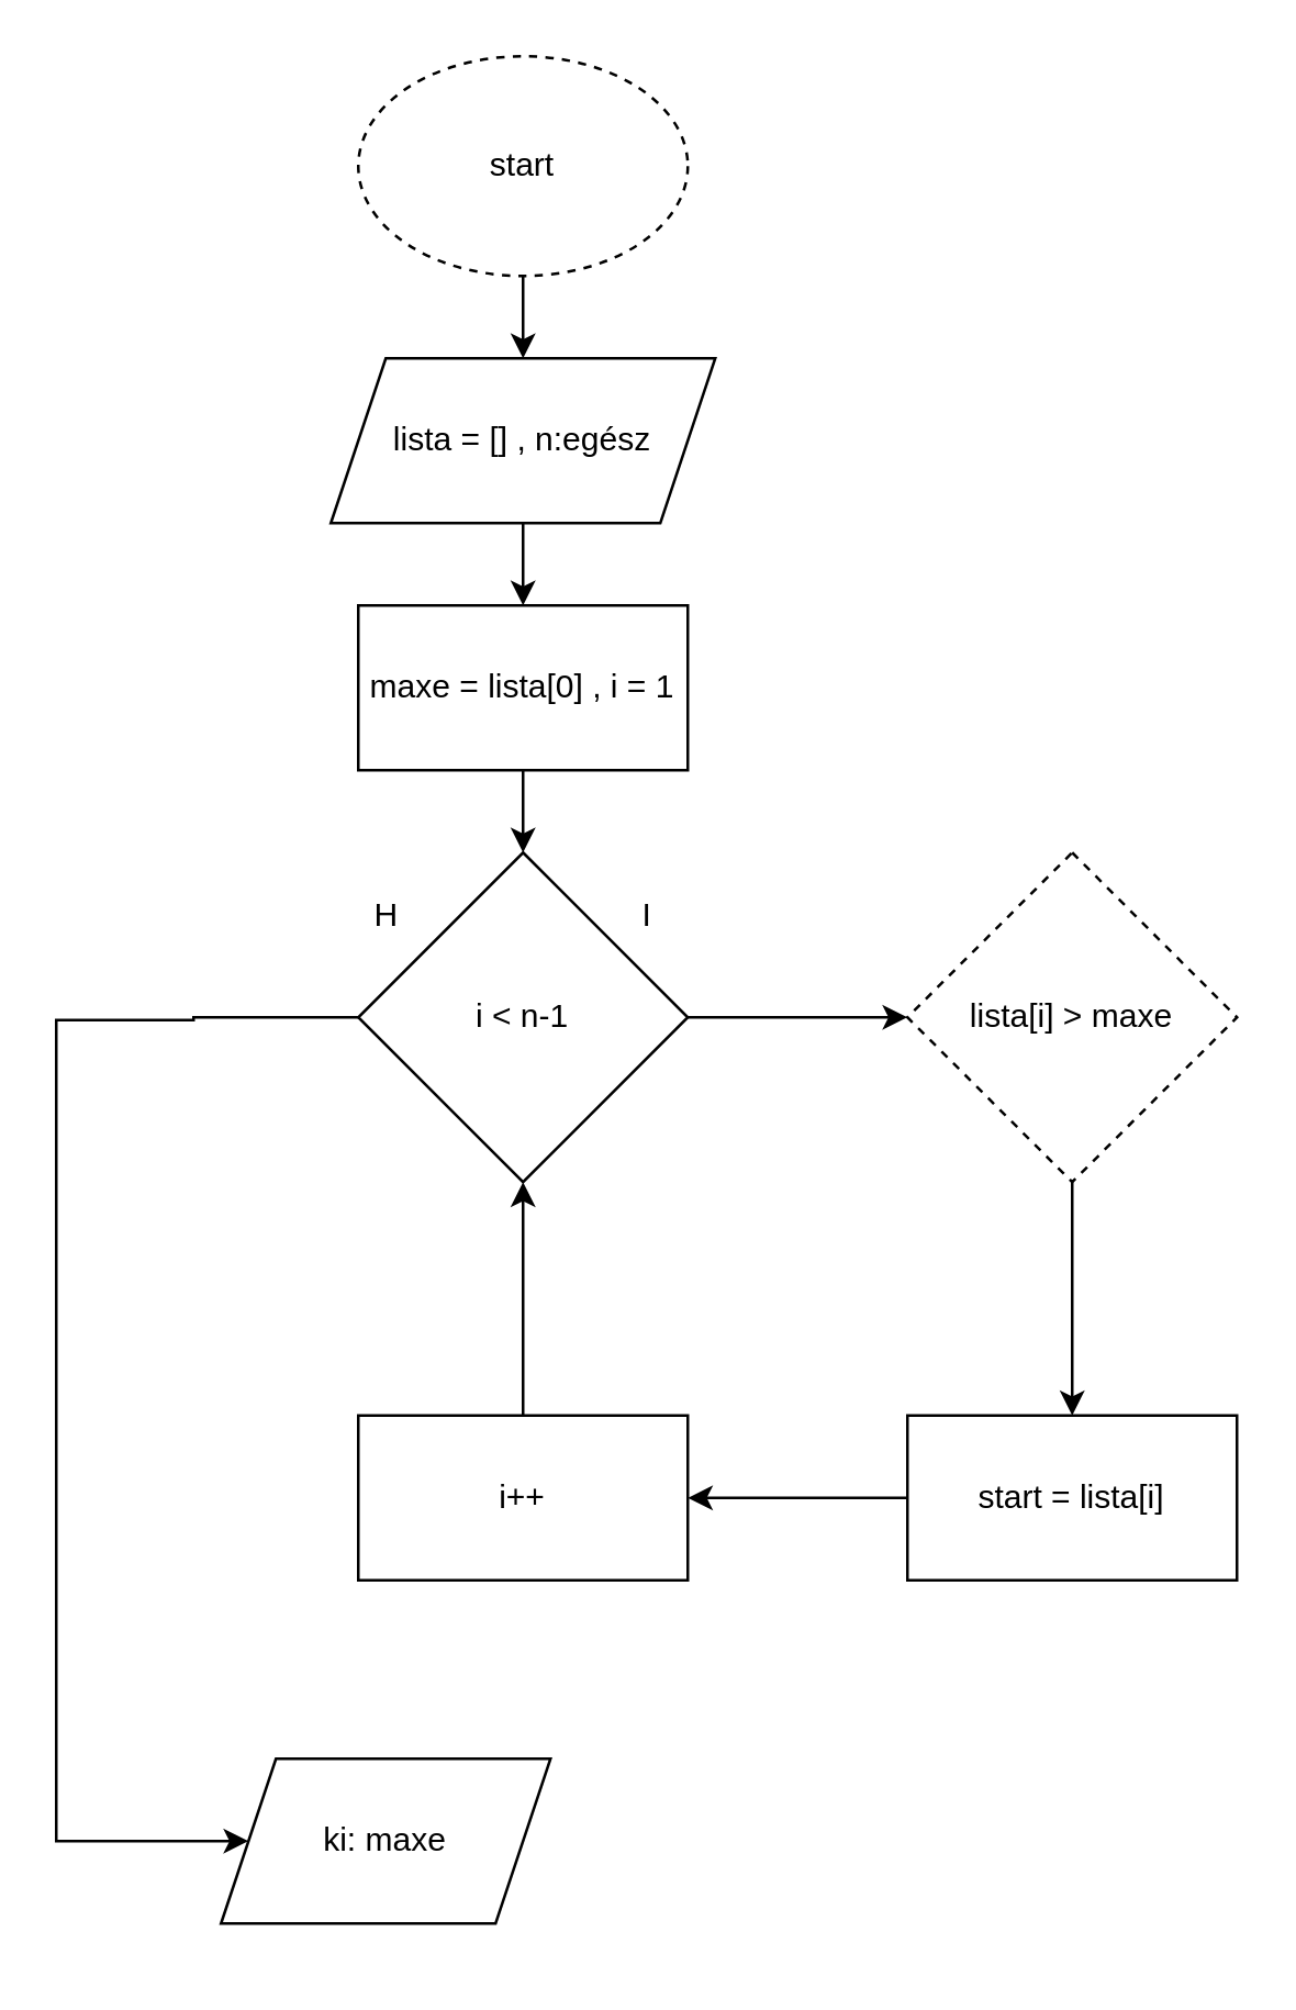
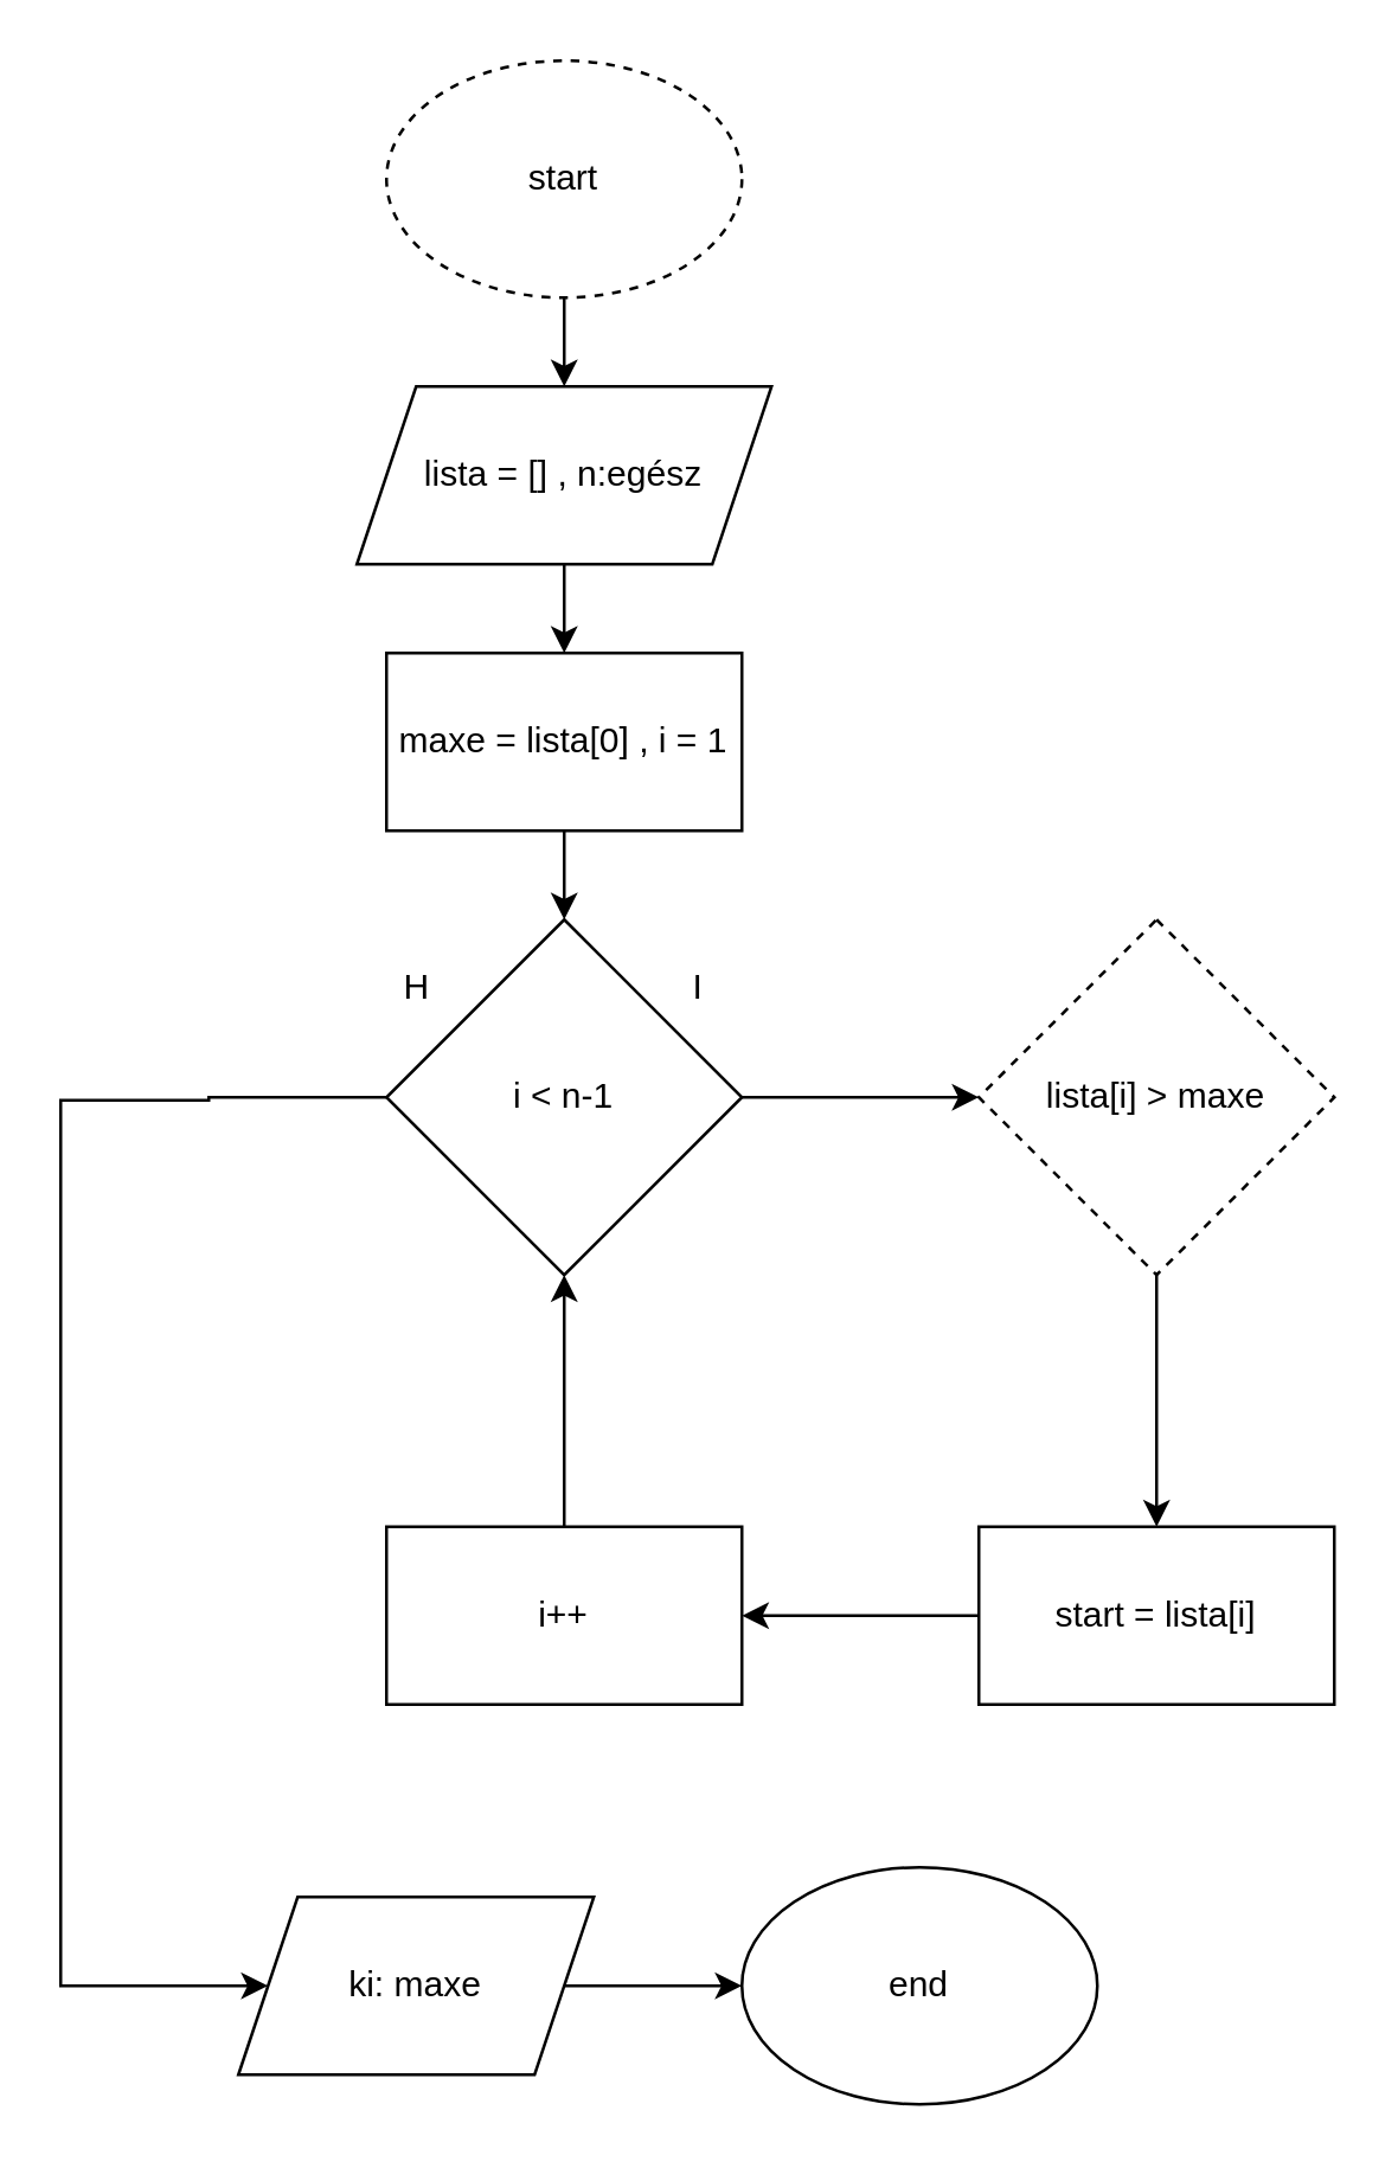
+ <mxCell id="19" value="" style="edgeStyle=orthogonalEdgeStyle;rounded=0;orthogonalLoop=1;jettySize=auto;html=1;" edge="1" parent="1" source="20" target="21"><mxGeometry relative="1" as="geometry" /></mxCell>
+ <mxCell id="21" value="end" style="ellipse;whiteSpace=wrap;html=1;" vertex="1" parent="1"><mxGeometry x="250" y="630" width="120" height="80" as="geometry" /></mxCell>
